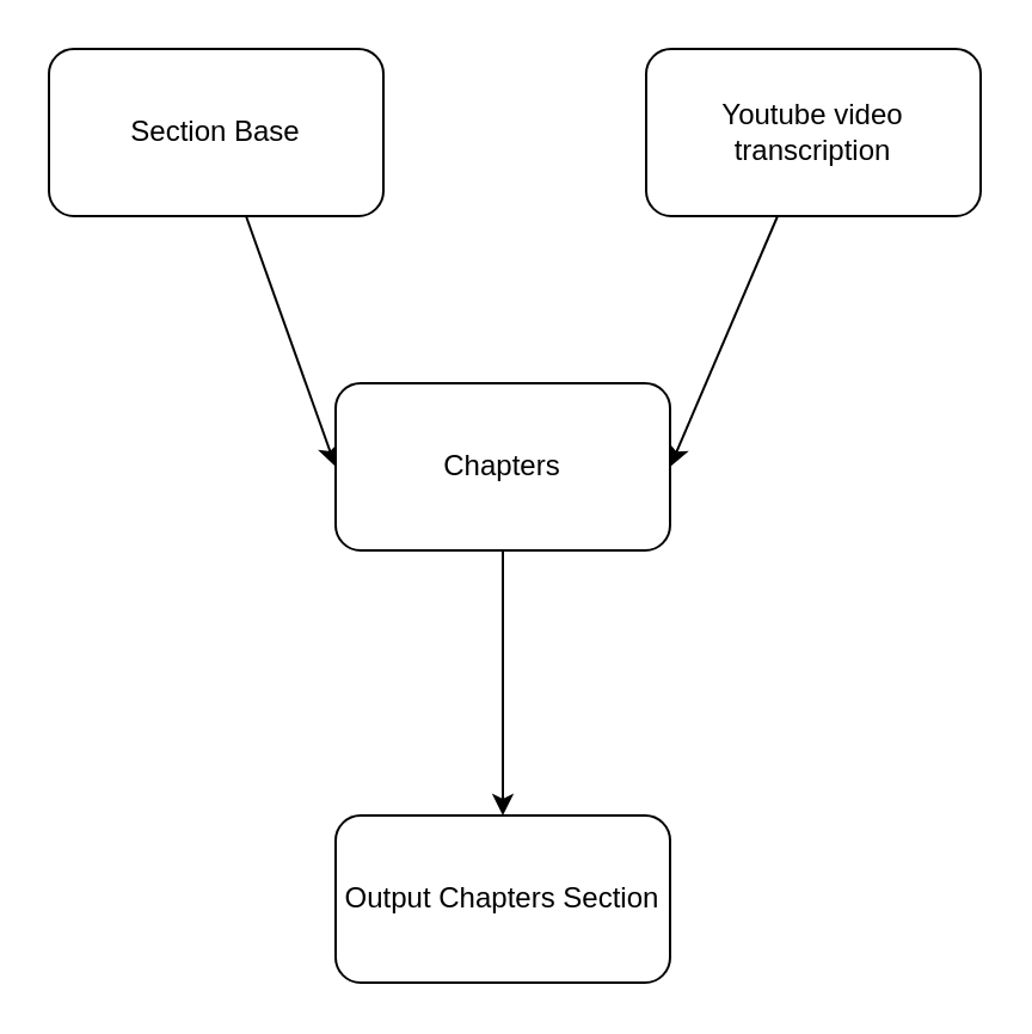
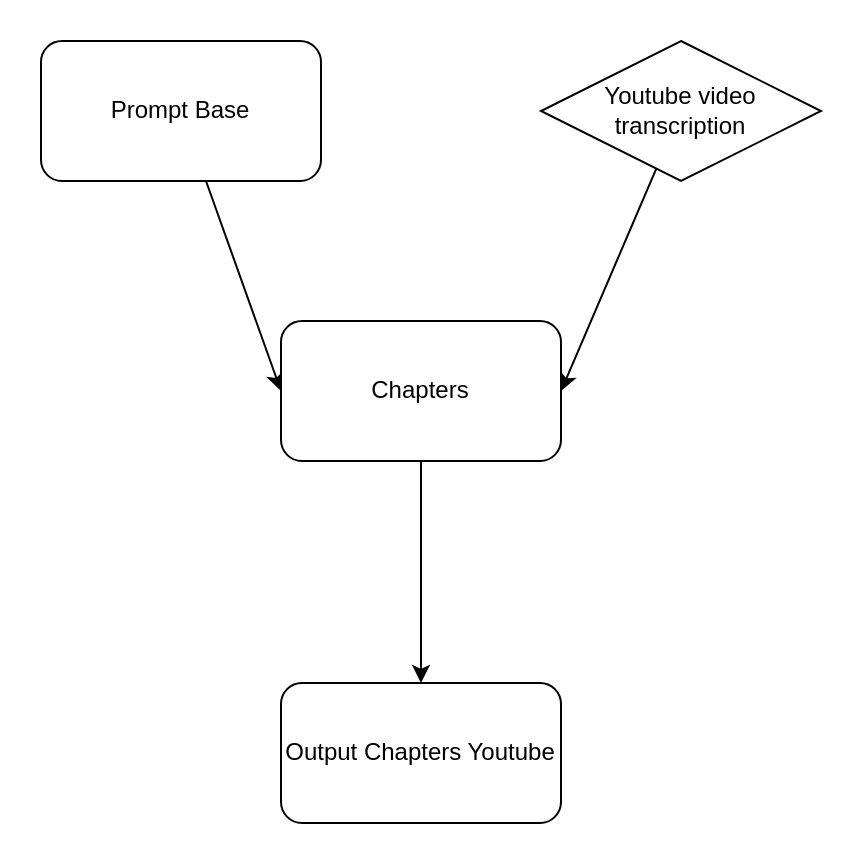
- <mxCell id="3" value="Section Base" style="rounded=1;whiteSpace=wrap;html=1;" parent="1" vertex="1"><mxGeometry x="20" y="20" width="140" height="70" as="geometry" /></mxCell>
+ <mxCell id="3" value="Prompt Base" style="rounded=1;whiteSpace=wrap;html=1;" parent="1" vertex="1"><mxGeometry x="20" y="20" width="140" height="70" as="geometry" /></mxCell>
- <mxCell id="5" value="Youtube video transcription" style="rounded=1;whiteSpace=wrap;html=1;" vertex="1" parent="1"><mxGeometry x="270" y="20" width="140" height="70" as="geometry" /></mxCell>
+ <mxCell id="5" value="Youtube video transcription" style="rhombus;whiteSpace=wrap;html=1;" vertex="1" parent="1"><mxGeometry x="270" y="20" width="140" height="70" as="geometry" /></mxCell>
- <mxCell id="8" value="Output Chapters Section" style="rounded=1;whiteSpace=wrap;html=1;" vertex="1" parent="1"><mxGeometry x="140" y="341" width="140" height="70" as="geometry" /></mxCell>
+ <mxCell id="8" value="Output Chapters Youtube" style="rounded=1;whiteSpace=wrap;html=1;" vertex="1" parent="1"><mxGeometry x="140" y="341" width="140" height="70" as="geometry" /></mxCell>
